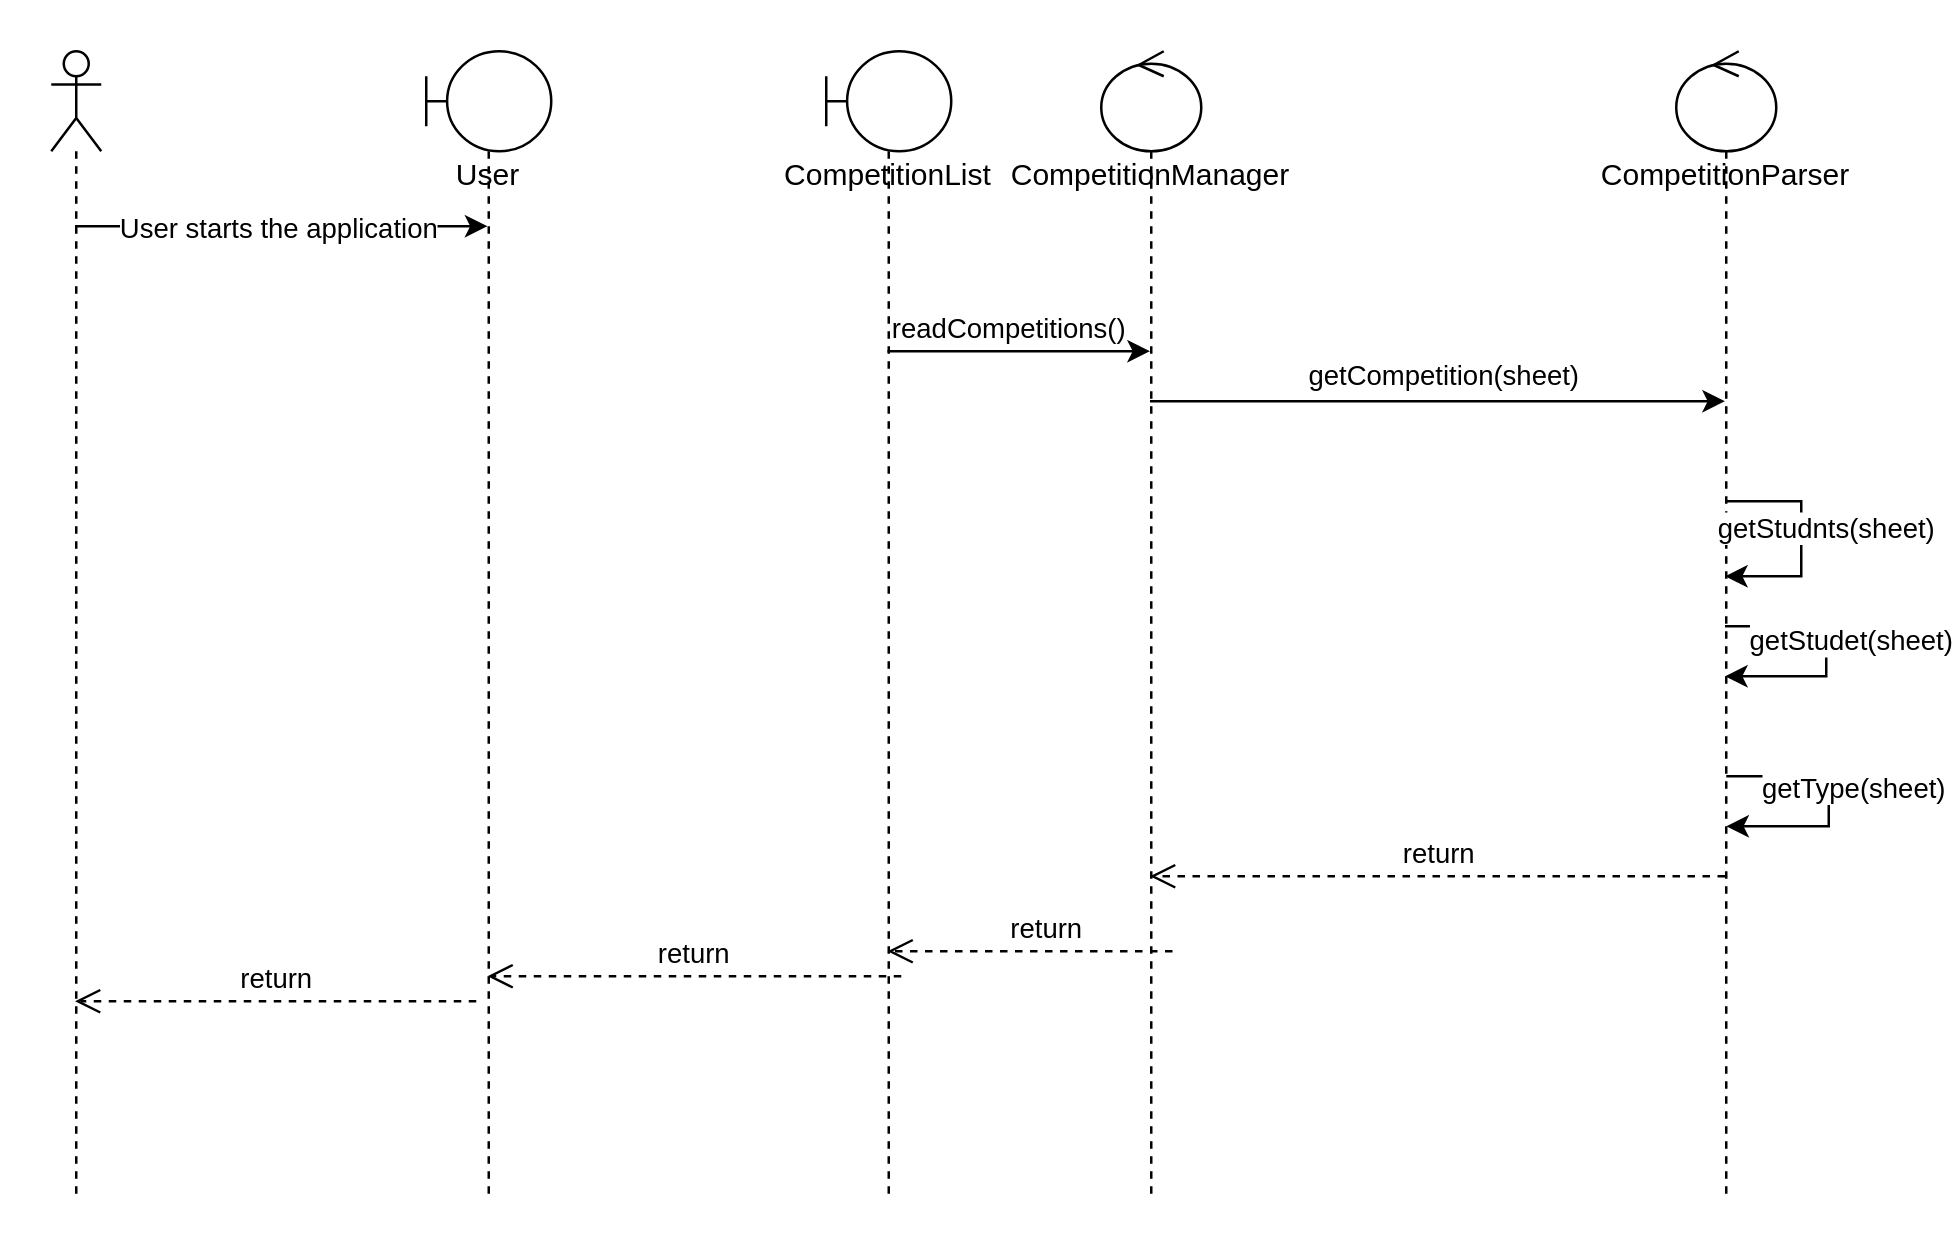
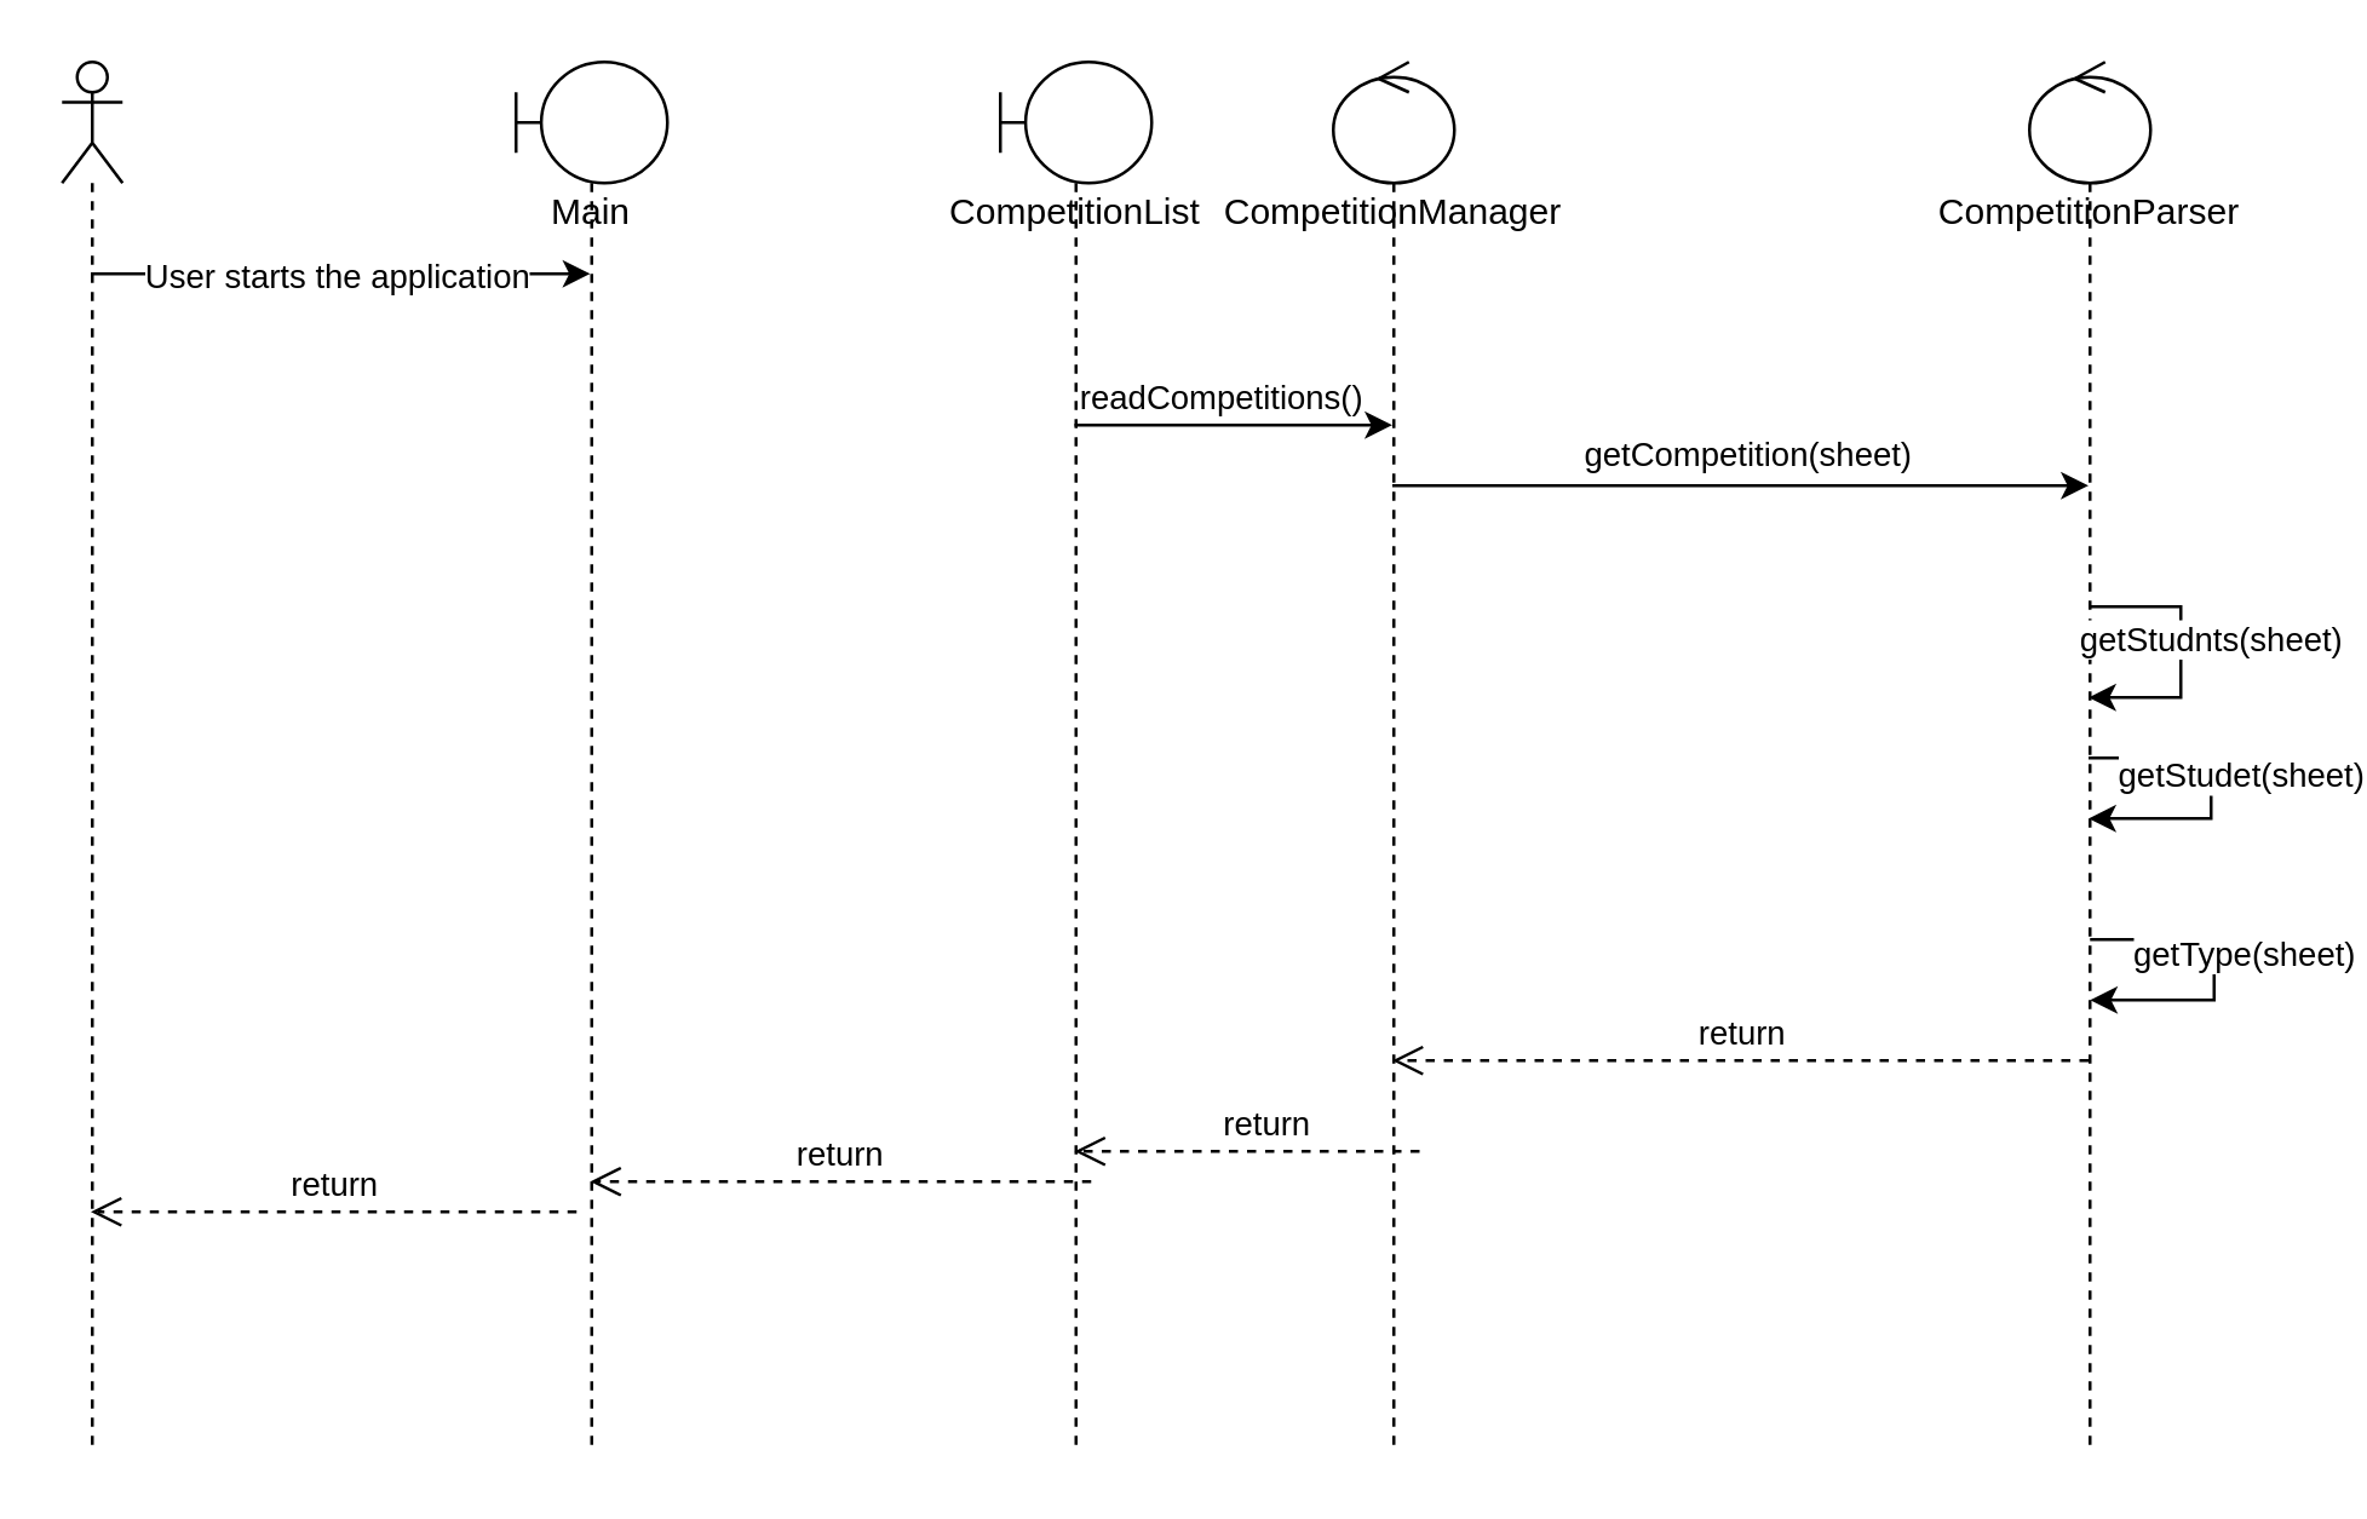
- <mxCell id="5" value="User" style="shape=umlLifeline;participant=umlBoundary;perimeter=lifelinePerimeter;whiteSpace=wrap;html=1;container=1;collapsible=0;recursiveResize=0;verticalAlign=top;spacingTop=36;outlineConnect=0;" vertex="1" parent="1"><mxGeometry x="170" y="20" width="50" height="460" as="geometry" /></mxCell>
+ <mxCell id="5" value="Main" style="shape=umlLifeline;participant=umlBoundary;perimeter=lifelinePerimeter;whiteSpace=wrap;html=1;container=1;collapsible=0;recursiveResize=0;verticalAlign=top;spacingTop=36;outlineConnect=0;" vertex="1" parent="1"><mxGeometry x="170" y="20" width="50" height="460" as="geometry" /></mxCell>
